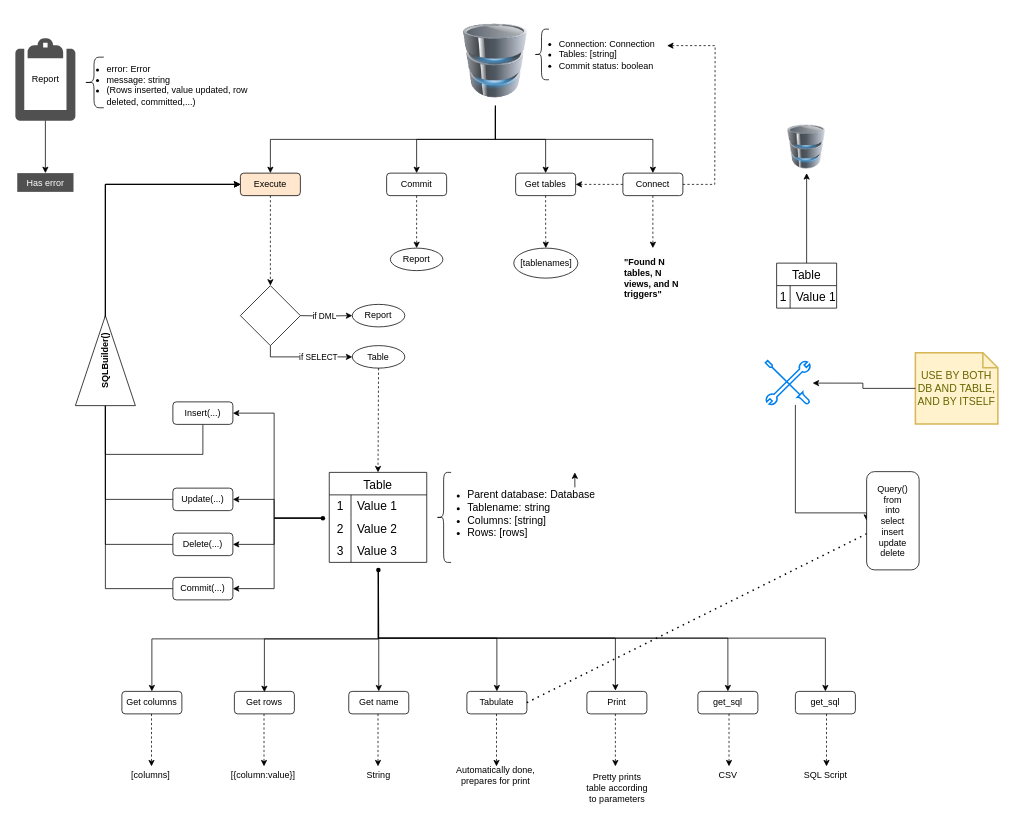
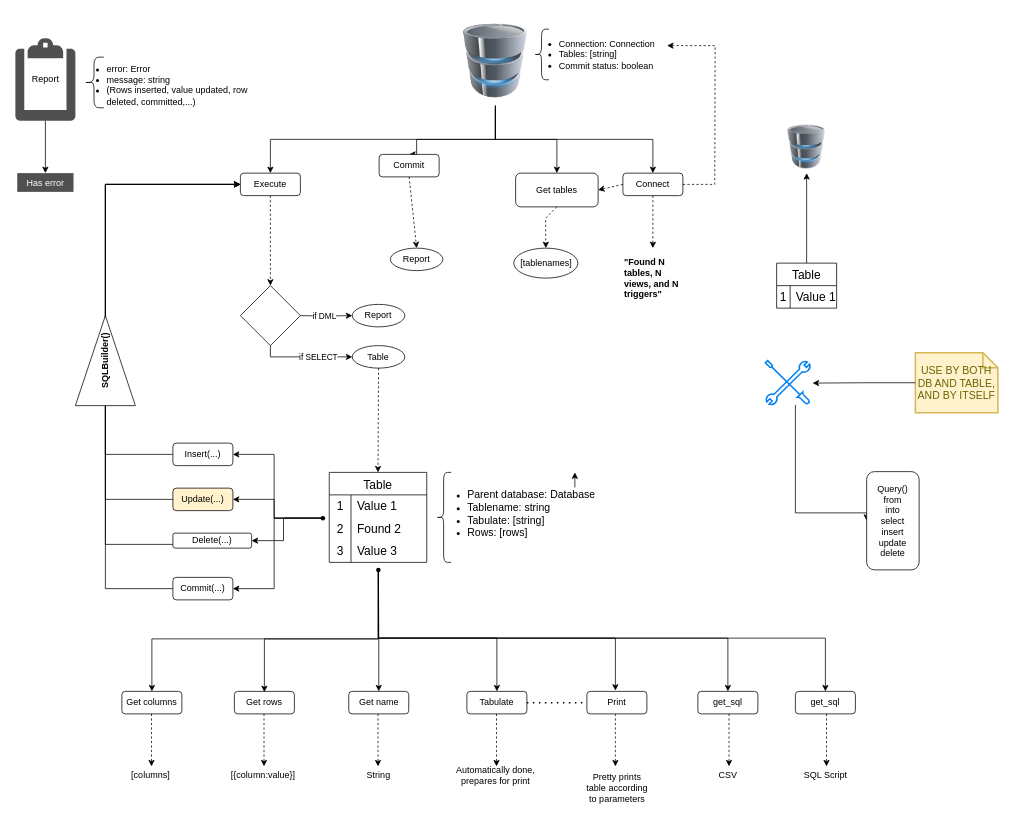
- <mxCell id="8" value="Execute" style="rounded=1;whiteSpace=wrap;html=1;fillColor=#ffe6cc;" vertex="1" parent="1"><mxGeometry x="320" y="230" width="80" height="30" as="geometry" /></mxCell>
+ <mxCell id="8" value="Execute" style="rounded=1;whiteSpace=wrap;html=1;" vertex="1" parent="1"><mxGeometry x="320" y="230" width="80" height="30" as="geometry" /></mxCell>
- <mxCell id="9" value="Commit" style="rounded=1;whiteSpace=wrap;html=1;" vertex="1" parent="1"><mxGeometry x="515" y="230" width="80" height="30" as="geometry" /></mxCell>
+ <mxCell id="9" value="Commit" style="rounded=1;whiteSpace=wrap;html=1;" vertex="1" parent="1"><mxGeometry x="505" y="205" width="80" height="30" as="geometry" /></mxCell>
- <mxCell id="7" value="Get tables" style="rounded=1;whiteSpace=wrap;html=1;" vertex="1" parent="1"><mxGeometry x="687" y="230" width="80" height="30" as="geometry" /></mxCell>
+ <mxCell id="7" value="Get tables" style="rounded=1;whiteSpace=wrap;html=1;" vertex="1" parent="1"><mxGeometry x="687" y="230" width="110" height="45" as="geometry" /></mxCell>
- <mxCell id="106" value="USE BY BOTH DB AND TABLE, AND BY ITSELF" style="shape=note;strokeWidth=2;fontSize=14;size=20;whiteSpace=wrap;html=1;fillColor=#fff2cc;strokeColor=#d6b656;fontColor=#666600;" vertex="1" parent="1"><mxGeometry x="1220" y="469.5" width="110.0" height="95" as="geometry" /></mxCell>
+ <mxCell id="106" value="USE BY BOTH DB AND TABLE, AND BY ITSELF" style="shape=note;strokeWidth=2;fontSize=14;size=20;whiteSpace=wrap;html=1;fillColor=#fff2cc;strokeColor=#d6b656;fontColor=#666600;" vertex="1" parent="1"><mxGeometry x="1220" y="469.5" width="110.0" height="80" as="geometry" /></mxCell>
- <mxCell id="71" value="Insert(...)" style="rounded=1;whiteSpace=wrap;html=1;" vertex="1" parent="1"><mxGeometry x="230" y="535" width="80" height="30" as="geometry" /></mxCell>
+ <mxCell id="71" value="Insert(...)" style="rounded=1;whiteSpace=wrap;html=1;" vertex="1" parent="1"><mxGeometry x="230" y="590" width="80" height="30" as="geometry" /></mxCell>
- <mxCell id="73" value="Update(...)" style="rounded=1;whiteSpace=wrap;html=1;" vertex="1" parent="1"><mxGeometry x="230" y="650" width="80" height="30" as="geometry" /></mxCell>
+ <mxCell id="73" value="Update(...)" style="rounded=1;whiteSpace=wrap;html=1;fillColor=#fff2cc;" vertex="1" parent="1"><mxGeometry x="230" y="650" width="80" height="30" as="geometry" /></mxCell>
- <mxCell id="31" value="&lt;ul&gt;&lt;li&gt;&lt;font style=&quot;font-size: 14px;&quot;&gt;Parent database: Database&lt;/font&gt;&lt;/li&gt;&lt;li&gt;&lt;font style=&quot;font-size: 14px;&quot;&gt;Tablename: string&lt;/font&gt;&lt;/li&gt;&lt;li&gt;&lt;font style=&quot;font-size: 14px;&quot;&gt;Columns: [string]&lt;/font&gt;&lt;/li&gt;&lt;li&gt;&lt;font style=&quot;font-size: 14px;&quot;&gt;Rows: [rows]&lt;/font&gt;&lt;/li&gt;&lt;/ul&gt;" style="text;strokeColor=none;fillColor=none;html=1;whiteSpace=wrap;verticalAlign=middle;overflow=hidden;" vertex="1" parent="1"><mxGeometry x="581" y="619" width="225" height="130" as="geometry" /></mxCell>
+ <mxCell id="31" value="&lt;ul&gt;&lt;li&gt;&lt;font style=&quot;font-size: 14px;&quot;&gt;Parent database: Database&lt;/font&gt;&lt;/li&gt;&lt;li&gt;&lt;font style=&quot;font-size: 14px;&quot;&gt;Tablename: string&lt;/font&gt;&lt;/li&gt;&lt;li&gt;&lt;font style=&quot;font-size: 14px;&quot;&gt;Tabulate: [string]&lt;/font&gt;&lt;/li&gt;&lt;li&gt;&lt;font style=&quot;font-size: 14px;&quot;&gt;Rows: [rows]&lt;/font&gt;&lt;/li&gt;&lt;/ul&gt;" style="text;strokeColor=none;fillColor=none;html=1;whiteSpace=wrap;verticalAlign=middle;overflow=hidden;" vertex="1" parent="1"><mxGeometry x="581" y="619" width="225" height="130" as="geometry" /></mxCell>
- <mxCell id="48" value="Value 2" style="shape=partialRectangle;html=1;whiteSpace=wrap;connectable=0;fillColor=none;top=0;left=0;bottom=0;right=0;align=left;spacingLeft=6;overflow=hidden;strokeColor=inherit;fontSize=16;" vertex="1" parent="46"><mxGeometry x="29" width="101" height="30" as="geometry"><mxRectangle width="101" height="30" as="alternateBounds" /></mxGeometry></mxCell>
+ <mxCell id="48" value="Found 2" style="shape=partialRectangle;html=1;whiteSpace=wrap;connectable=0;fillColor=none;top=0;left=0;bottom=0;right=0;align=left;spacingLeft=6;overflow=hidden;strokeColor=inherit;fontSize=16;" vertex="1" parent="46"><mxGeometry x="29" width="101" height="30" as="geometry"><mxRectangle width="101" height="30" as="alternateBounds" /></mxGeometry></mxCell>
- <mxCell id="75" value="Delete(...)" style="rounded=1;whiteSpace=wrap;html=1;" vertex="1" parent="1"><mxGeometry x="230" y="710" width="80" height="30" as="geometry" /></mxCell>
+ <mxCell id="75" value="Delete(...)" style="rounded=1;whiteSpace=wrap;html=1;" vertex="1" parent="1"><mxGeometry x="230" y="710" width="105" height="20" as="geometry" /></mxCell>
- <mxCell id="69" value="" style="endArrow=none;dashed=1;html=1;dashPattern=1 3;strokeWidth=2;rounded=0;exitX=1;exitY=0.5;exitDx=0;exitDy=0;" edge="1" parent="1" source="39" target="105"><mxGeometry width="50" height="50" relative="1" as="geometry"><mxPoint x="450" y="900" as="sourcePoint" /><mxPoint x="500" y="850" as="targetPoint" /></mxGeometry></mxCell>
+ <mxCell id="69" value="" style="endArrow=none;dashed=1;html=1;dashPattern=1 3;strokeWidth=2;rounded=0;entryX=0;entryY=0.5;entryDx=0;entryDy=0;exitX=1;exitY=0.5;exitDx=0;exitDy=0;" edge="1" parent="1" source="39" target="40"><mxGeometry width="50" height="50" relative="1" as="geometry"><mxPoint x="450" y="900" as="sourcePoint" /><mxPoint x="500" y="850" as="targetPoint" /></mxGeometry></mxCell>
